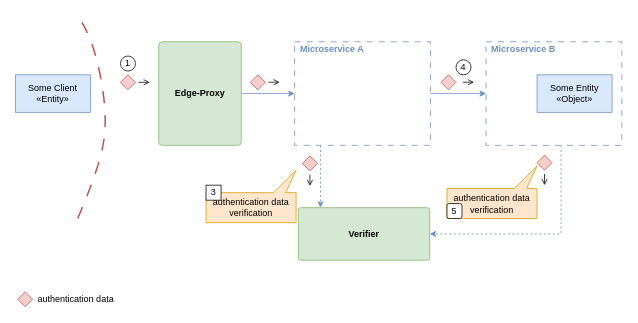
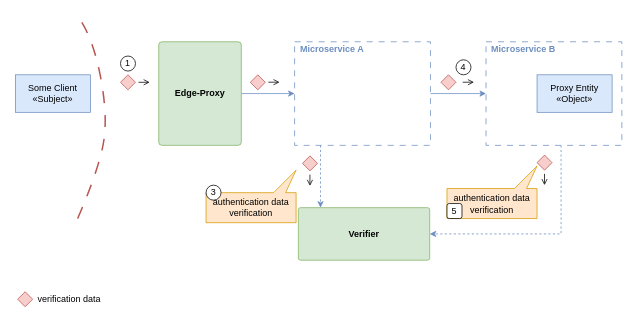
- <mxCell id="15" value="Some Client&lt;br&gt;«Entity»" style="rounded=0;whiteSpace=wrap;html=1;fillColor=#dae8fc;strokeColor=#6c8ebf;" parent="1" vertex="1"><mxGeometry x="20" y="99" width="100" height="50" as="geometry" /></mxCell>
+ <mxCell id="15" value="Some Client&lt;br&gt;«Subject»" style="rounded=0;whiteSpace=wrap;html=1;fillColor=#dae8fc;strokeColor=#6c8ebf;" parent="1" vertex="1"><mxGeometry x="20" y="99" width="100" height="50" as="geometry" /></mxCell>
- <mxCell id="6" value="Some Entity&lt;br&gt;«Object»" style="rounded=0;whiteSpace=wrap;html=1;fillColor=#dae8fc;strokeColor=#6c8ebf;" parent="1" vertex="1"><mxGeometry x="715" y="99" width="100" height="50" as="geometry" /></mxCell>
+ <mxCell id="6" value="Proxy Entity&lt;br&gt;«Object»" style="rounded=0;whiteSpace=wrap;html=1;fillColor=#dae8fc;strokeColor=#6c8ebf;" parent="1" vertex="1"><mxGeometry x="715" y="99" width="100" height="50" as="geometry" /></mxCell>
- <mxCell id="32" value="3" style="whiteSpace=wrap;html=1;aspect=fixed;rounded=0;" parent="1" vertex="1"><mxGeometry x="274" y="246" width="20" height="20" as="geometry" /></mxCell>
+ <mxCell id="32" value="3" style="ellipse;whiteSpace=wrap;html=1;aspect=fixed;" parent="1" vertex="1"><mxGeometry x="274" y="246" width="20" height="20" as="geometry" /></mxCell>
- <mxCell id="8" value="authentication data" style="text;html=1;align=left;verticalAlign=middle;whiteSpace=wrap;rounded=0;" parent="1" vertex="1"><mxGeometry x="48" y="388" width="118" height="20" as="geometry" /></mxCell>
+ <mxCell id="8" value="verification data" style="text;html=1;align=left;verticalAlign=middle;whiteSpace=wrap;rounded=0;" parent="1" vertex="1"><mxGeometry x="48" y="388" width="118" height="20" as="geometry" /></mxCell>
